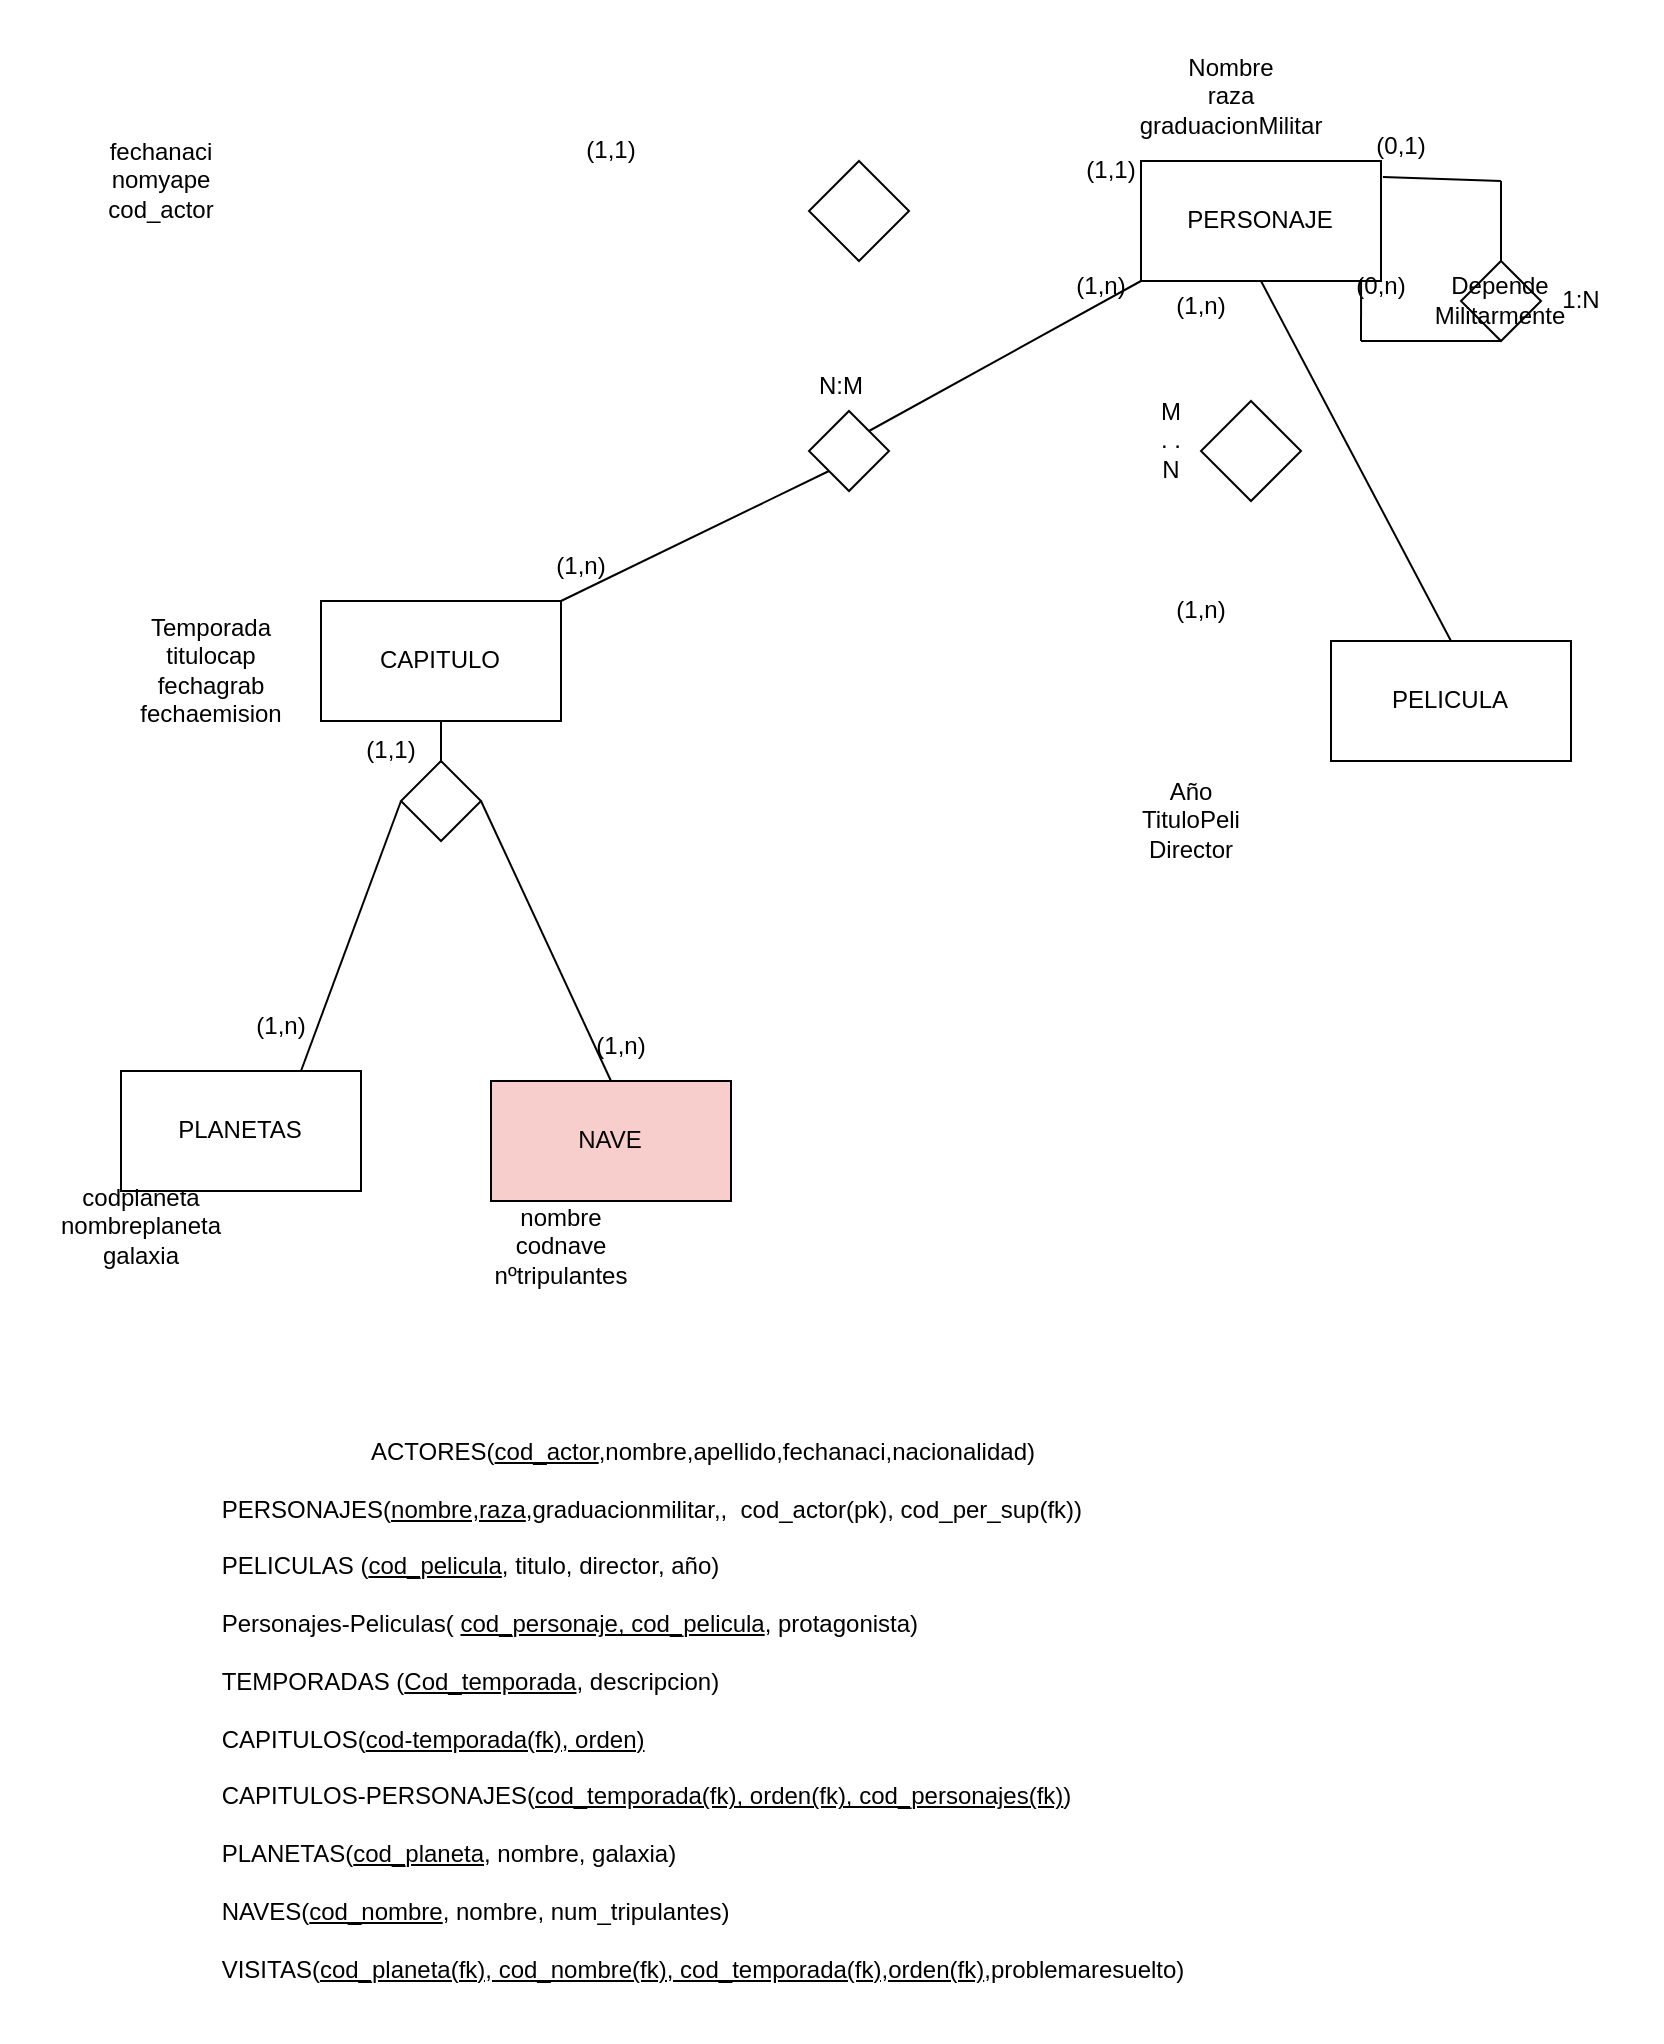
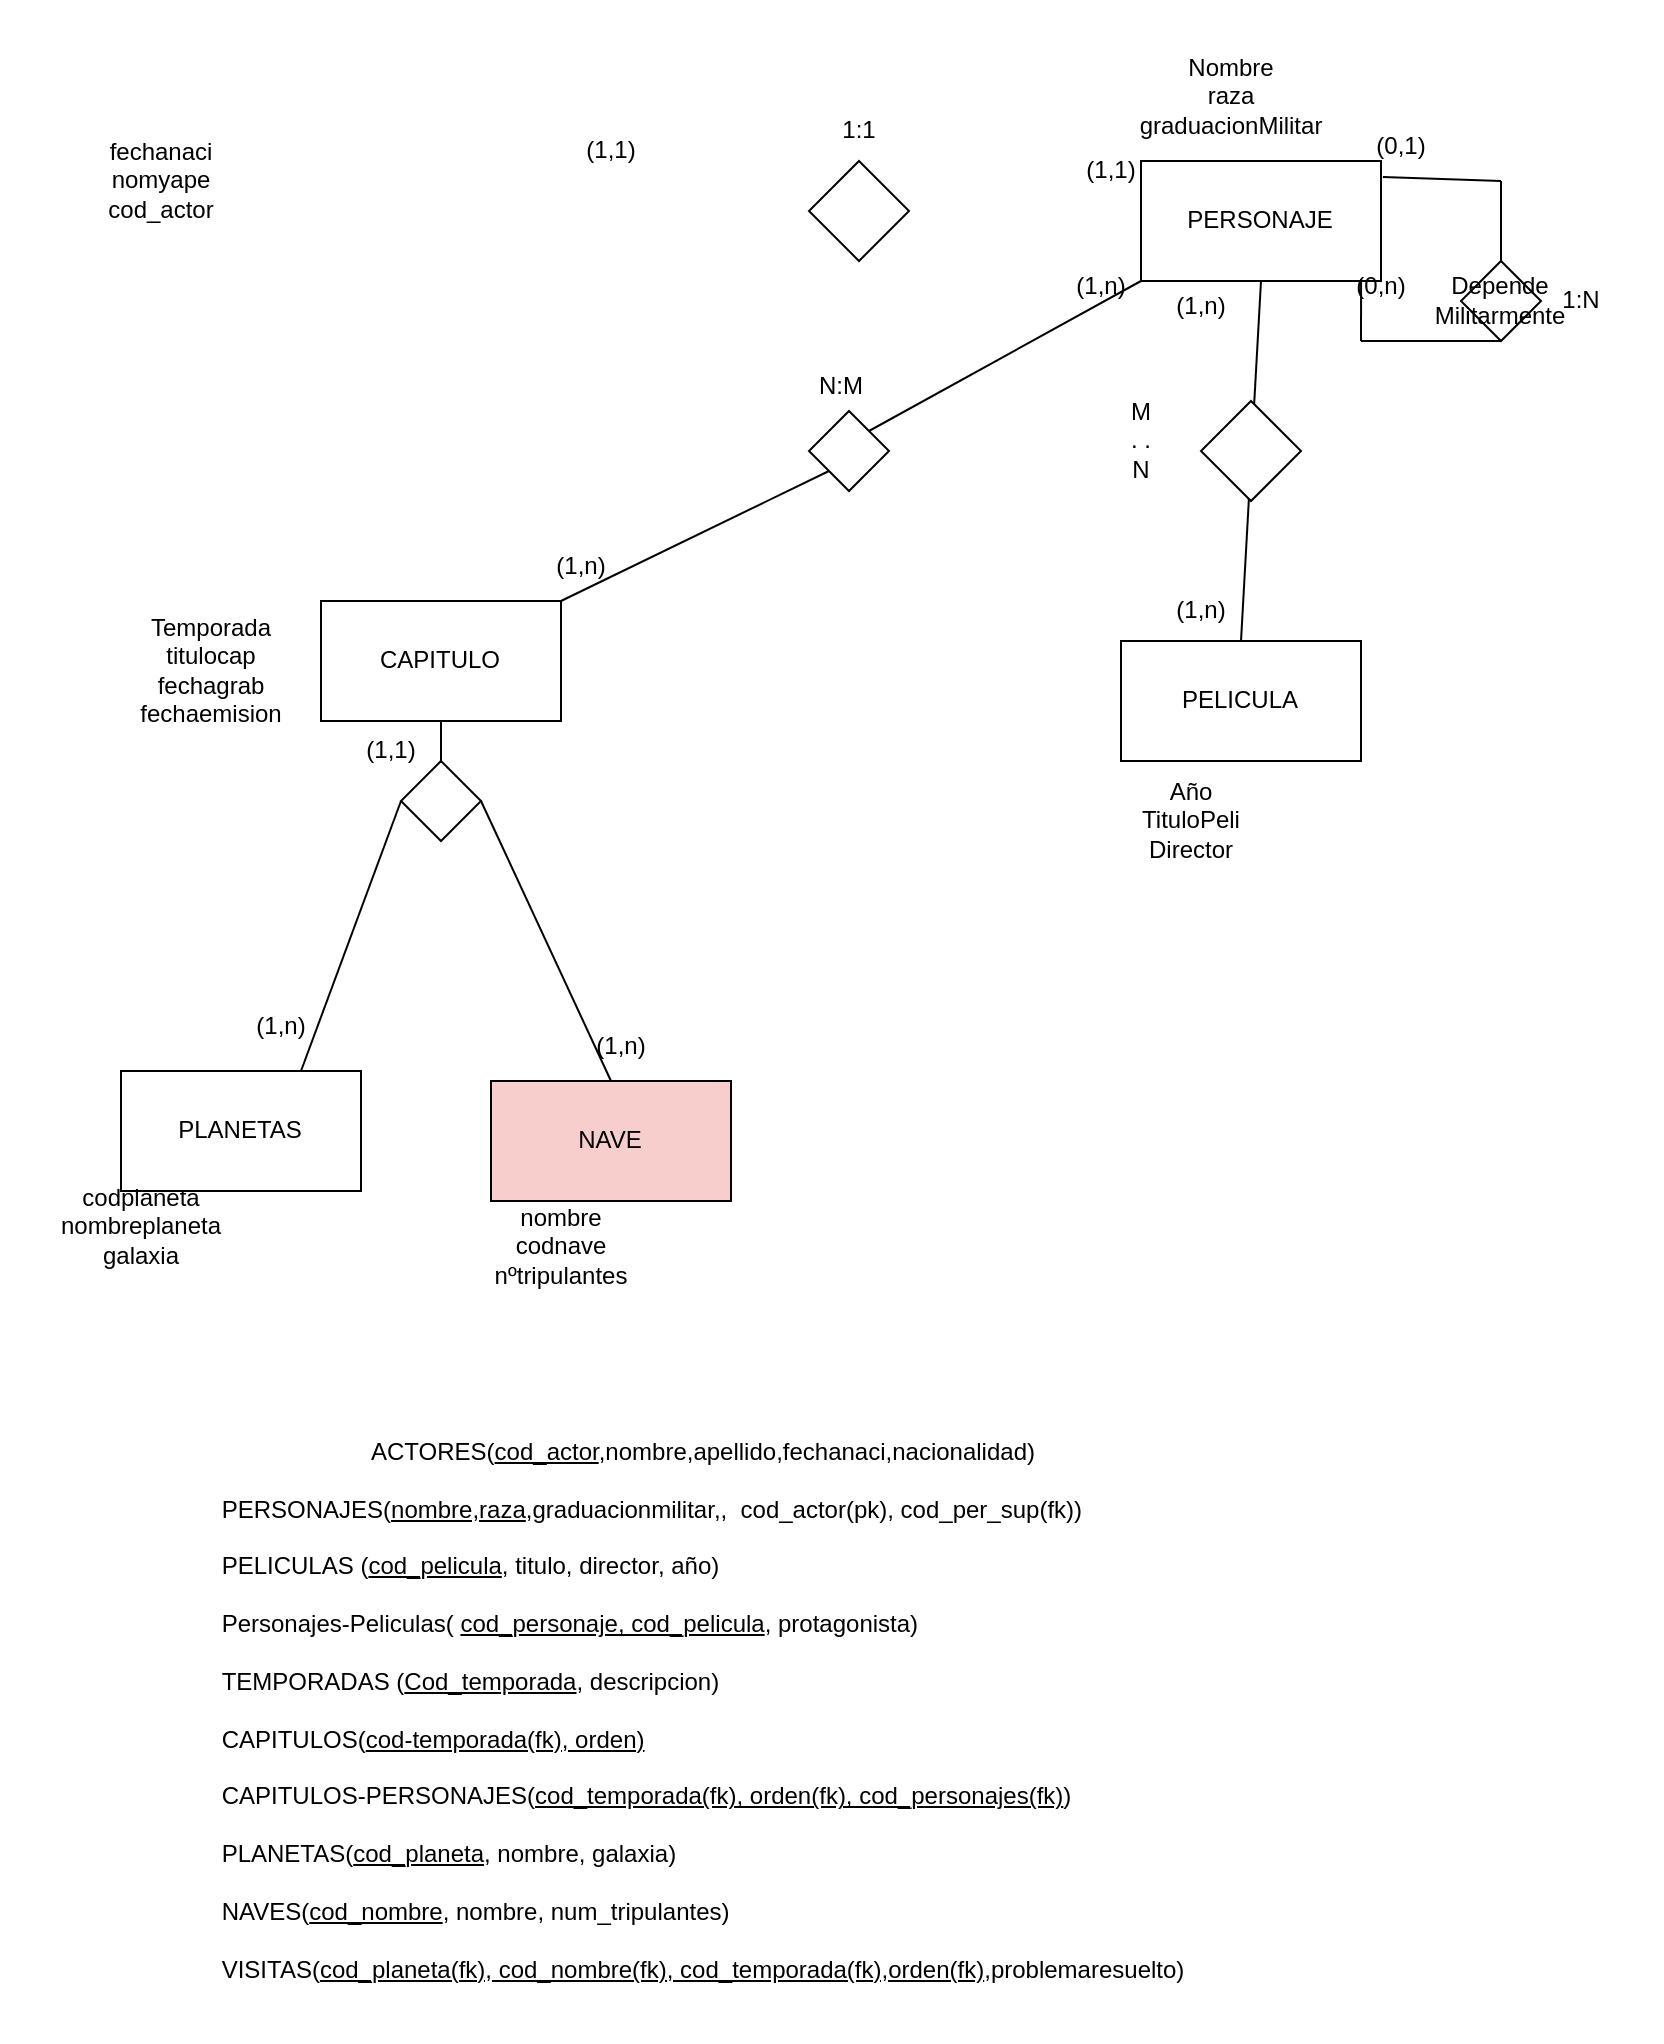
+ <mxCell id="8" value="1:1" style="text;html=1;align=center;verticalAlign=middle;resizable=0;points=[];autosize=1;strokeColor=none;fillColor=none;" vertex="1" parent="1"><mxGeometry x="409" y="50" width="40" height="30" as="geometry" /></mxCell>
- <mxCell id="17" value="M&lt;div&gt;. .&lt;/div&gt;&lt;div&gt;N&lt;/div&gt;" style="text;html=1;align=center;verticalAlign=middle;resizable=0;points=[];autosize=1;strokeColor=none;fillColor=none;" vertex="1" parent="1"><mxGeometry x="570" y="190" width="30" height="60" as="geometry" /></mxCell>
+ <mxCell id="17" value="M&lt;div&gt;. .&lt;/div&gt;&lt;div&gt;N&lt;/div&gt;" style="text;html=1;align=center;verticalAlign=middle;resizable=0;points=[];autosize=1;strokeColor=none;fillColor=none;" vertex="1" parent="1"><mxGeometry x="555" y="190" width="30" height="60" as="geometry" /></mxCell>
- <mxCell id="3" value="PELICULA" style="whiteSpace=wrap;html=1;" vertex="1" parent="1"><mxGeometry x="665" y="320" width="120" height="60" as="geometry" /></mxCell>
+ <mxCell id="3" value="PELICULA" style="whiteSpace=wrap;html=1;" vertex="1" parent="1"><mxGeometry x="560" y="320" width="120" height="60" as="geometry" /></mxCell>
